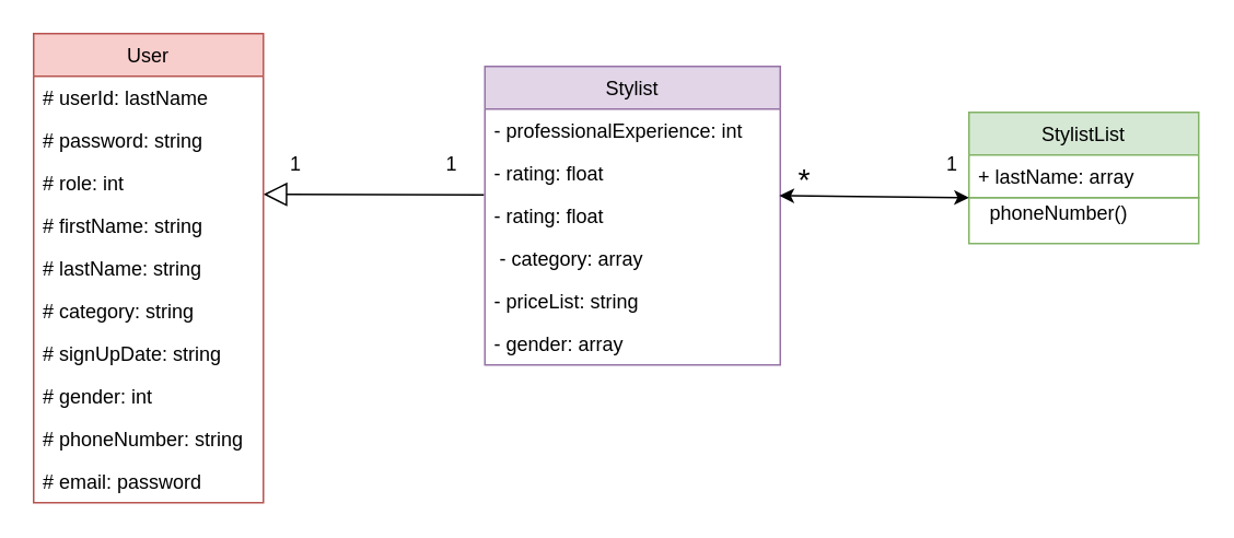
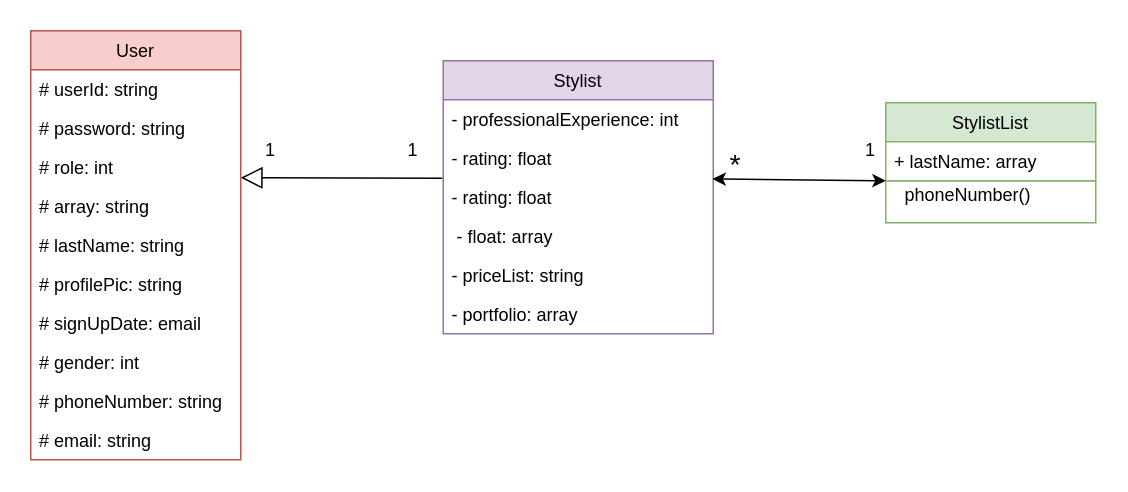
- <mxCell id="17" value="# userId: lastName" style="text;strokeColor=none;fillColor=none;align=left;verticalAlign=top;spacingLeft=4;spacingRight=4;overflow=hidden;rotatable=0;points=[[0,0.5],[1,0.5]];portConstraint=eastwest;" parent="16" vertex="1"><mxGeometry y="26" width="140" height="26" as="geometry" /></mxCell>
+ <mxCell id="17" value="# userId: string" style="text;strokeColor=none;fillColor=none;align=left;verticalAlign=top;spacingLeft=4;spacingRight=4;overflow=hidden;rotatable=0;points=[[0,0.5],[1,0.5]];portConstraint=eastwest;" parent="16" vertex="1"><mxGeometry y="26" width="140" height="26" as="geometry" /></mxCell>
- <mxCell id="20" value="# firstName: string" style="text;strokeColor=none;fillColor=none;align=left;verticalAlign=top;spacingLeft=4;spacingRight=4;overflow=hidden;rotatable=0;points=[[0,0.5],[1,0.5]];portConstraint=eastwest;" parent="16" vertex="1"><mxGeometry y="104" width="140" height="26" as="geometry" /></mxCell>
+ <mxCell id="20" value="# array: string" style="text;strokeColor=none;fillColor=none;align=left;verticalAlign=top;spacingLeft=4;spacingRight=4;overflow=hidden;rotatable=0;points=[[0,0.5],[1,0.5]];portConstraint=eastwest;" parent="16" vertex="1"><mxGeometry y="104" width="140" height="26" as="geometry" /></mxCell>
- <mxCell id="9" value=" - category: array" style="text;strokeColor=none;fillColor=none;align=left;verticalAlign=top;spacingLeft=4;spacingRight=4;overflow=hidden;rotatable=0;points=[[0,0.5],[1,0.5]];portConstraint=eastwest;" parent="5" vertex="1"><mxGeometry y="104" width="180" height="26" as="geometry" /></mxCell>
+ <mxCell id="9" value=" - float: array" style="text;strokeColor=none;fillColor=none;align=left;verticalAlign=top;spacingLeft=4;spacingRight=4;overflow=hidden;rotatable=0;points=[[0,0.5],[1,0.5]];portConstraint=eastwest;" parent="5" vertex="1"><mxGeometry y="104" width="180" height="26" as="geometry" /></mxCell>
- <mxCell id="22" value="# category: string" style="text;strokeColor=none;fillColor=none;align=left;verticalAlign=top;spacingLeft=4;spacingRight=4;overflow=hidden;rotatable=0;points=[[0,0.5],[1,0.5]];portConstraint=eastwest;" parent="16" vertex="1"><mxGeometry y="156" width="140" height="26" as="geometry" /></mxCell>
+ <mxCell id="22" value="# profilePic: string" style="text;strokeColor=none;fillColor=none;align=left;verticalAlign=top;spacingLeft=4;spacingRight=4;overflow=hidden;rotatable=0;points=[[0,0.5],[1,0.5]];portConstraint=eastwest;" parent="16" vertex="1"><mxGeometry y="156" width="140" height="26" as="geometry" /></mxCell>
- <mxCell id="11" value="- gender: array" style="text;strokeColor=none;fillColor=none;align=left;verticalAlign=top;spacingLeft=4;spacingRight=4;overflow=hidden;rotatable=0;points=[[0,0.5],[1,0.5]];portConstraint=eastwest;" parent="5" vertex="1"><mxGeometry y="156" width="180" height="26" as="geometry" /></mxCell>
+ <mxCell id="11" value="- portfolio: array" style="text;strokeColor=none;fillColor=none;align=left;verticalAlign=top;spacingLeft=4;spacingRight=4;overflow=hidden;rotatable=0;points=[[0,0.5],[1,0.5]];portConstraint=eastwest;" parent="5" vertex="1"><mxGeometry y="156" width="180" height="26" as="geometry" /></mxCell>
- <mxCell id="23" value="# signUpDate: string" style="text;strokeColor=none;fillColor=none;align=left;verticalAlign=top;spacingLeft=4;spacingRight=4;overflow=hidden;rotatable=0;points=[[0,0.5],[1,0.5]];portConstraint=eastwest;" parent="16" vertex="1"><mxGeometry y="182" width="140" height="26" as="geometry" /></mxCell>
+ <mxCell id="23" value="# signUpDate: email" style="text;strokeColor=none;fillColor=none;align=left;verticalAlign=top;spacingLeft=4;spacingRight=4;overflow=hidden;rotatable=0;points=[[0,0.5],[1,0.5]];portConstraint=eastwest;" parent="16" vertex="1"><mxGeometry y="182" width="140" height="26" as="geometry" /></mxCell>
- <mxCell id="26" value="# email: password" style="text;strokeColor=none;fillColor=none;align=left;verticalAlign=top;spacingLeft=4;spacingRight=4;overflow=hidden;rotatable=0;points=[[0,0.5],[1,0.5]];portConstraint=eastwest;" parent="16" vertex="1"><mxGeometry y="260" width="140" height="26" as="geometry" /></mxCell>
+ <mxCell id="26" value="# email: string" style="text;strokeColor=none;fillColor=none;align=left;verticalAlign=top;spacingLeft=4;spacingRight=4;overflow=hidden;rotatable=0;points=[[0,0.5],[1,0.5]];portConstraint=eastwest;" parent="16" vertex="1"><mxGeometry y="260" width="140" height="26" as="geometry" /></mxCell>
